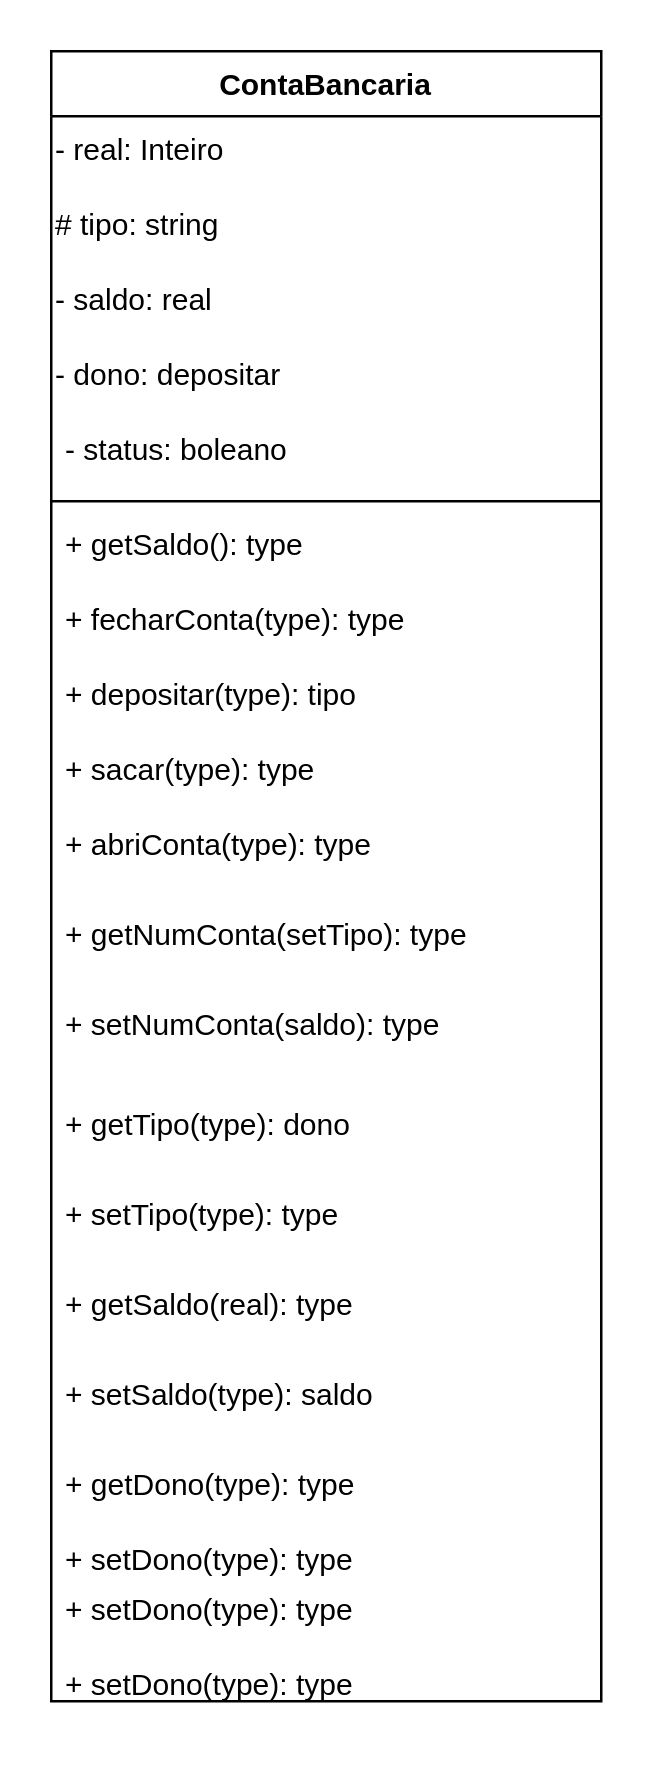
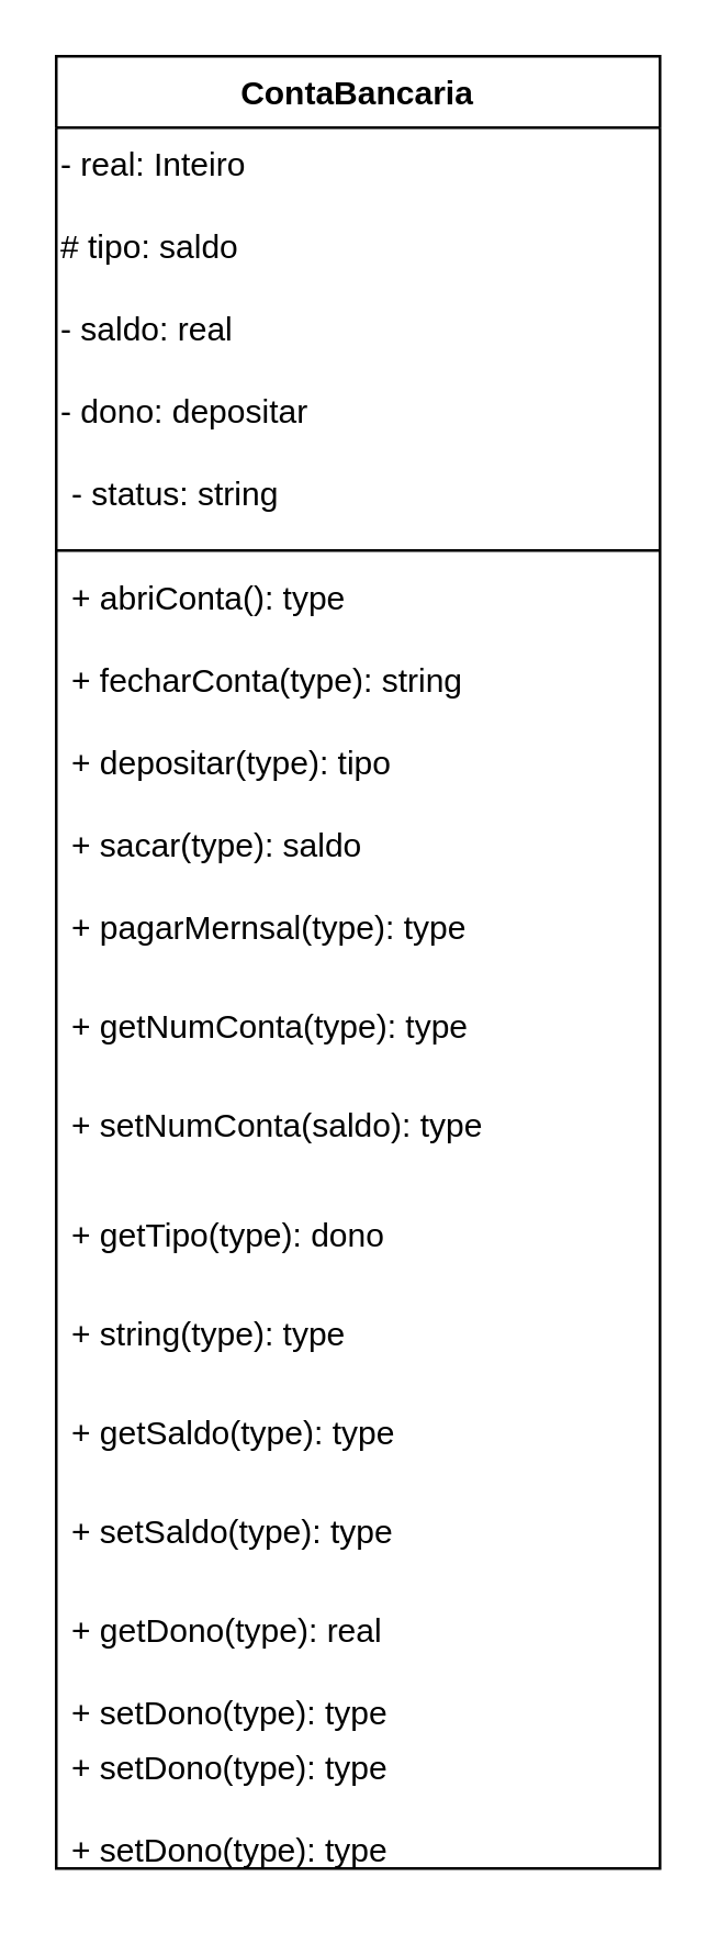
- <mxCell id="4" value="# tipo: string" style="text;html=1;" vertex="1" parent="2"><mxGeometry y="56" width="220" height="30" as="geometry" /></mxCell>
+ <mxCell id="4" value="# tipo: saldo" style="text;html=1;" vertex="1" parent="2"><mxGeometry y="56" width="220" height="30" as="geometry" /></mxCell>
- <mxCell id="7" value="- status: boleano&#10;" style="text;strokeColor=none;fillColor=none;align=left;verticalAlign=top;spacingLeft=4;spacingRight=4;overflow=hidden;rotatable=0;points=[[0,0.5],[1,0.5]];portConstraint=eastwest;" vertex="1" parent="2"><mxGeometry y="146" width="220" height="30" as="geometry" /></mxCell>
+ <mxCell id="7" value="- status: string&#10;" style="text;strokeColor=none;fillColor=none;align=left;verticalAlign=top;spacingLeft=4;spacingRight=4;overflow=hidden;rotatable=0;points=[[0,0.5],[1,0.5]];portConstraint=eastwest;" vertex="1" parent="2"><mxGeometry y="146" width="220" height="30" as="geometry" /></mxCell>
- <mxCell id="9" value="+ getSaldo(): type" style="text;strokeColor=none;fillColor=none;align=left;verticalAlign=top;spacingLeft=4;spacingRight=4;overflow=hidden;rotatable=0;points=[[0,0.5],[1,0.5]];portConstraint=eastwest;" vertex="1" parent="2"><mxGeometry y="184" width="220" height="30" as="geometry" /></mxCell>
+ <mxCell id="9" value="+ abriConta(): type" style="text;strokeColor=none;fillColor=none;align=left;verticalAlign=top;spacingLeft=4;spacingRight=4;overflow=hidden;rotatable=0;points=[[0,0.5],[1,0.5]];portConstraint=eastwest;" vertex="1" parent="2"><mxGeometry y="184" width="220" height="30" as="geometry" /></mxCell>
- <mxCell id="10" value="+ fecharConta(type): type" style="text;strokeColor=none;fillColor=none;align=left;verticalAlign=top;spacingLeft=4;spacingRight=4;overflow=hidden;rotatable=0;points=[[0,0.5],[1,0.5]];portConstraint=eastwest;" vertex="1" parent="2"><mxGeometry y="214" width="220" height="30" as="geometry" /></mxCell>
+ <mxCell id="10" value="+ fecharConta(type): string" style="text;strokeColor=none;fillColor=none;align=left;verticalAlign=top;spacingLeft=4;spacingRight=4;overflow=hidden;rotatable=0;points=[[0,0.5],[1,0.5]];portConstraint=eastwest;" vertex="1" parent="2"><mxGeometry y="214" width="220" height="30" as="geometry" /></mxCell>
- <mxCell id="12" value="+ sacar(type): type" style="text;strokeColor=none;fillColor=none;align=left;verticalAlign=top;spacingLeft=4;spacingRight=4;overflow=hidden;rotatable=0;points=[[0,0.5],[1,0.5]];portConstraint=eastwest;" vertex="1" parent="2"><mxGeometry y="274" width="220" height="30" as="geometry" /></mxCell>
+ <mxCell id="12" value="+ sacar(type): saldo" style="text;strokeColor=none;fillColor=none;align=left;verticalAlign=top;spacingLeft=4;spacingRight=4;overflow=hidden;rotatable=0;points=[[0,0.5],[1,0.5]];portConstraint=eastwest;" vertex="1" parent="2"><mxGeometry y="274" width="220" height="30" as="geometry" /></mxCell>
- <mxCell id="13" value="+ abriConta(type): type" style="text;strokeColor=none;fillColor=none;align=left;verticalAlign=top;spacingLeft=4;spacingRight=4;overflow=hidden;rotatable=0;points=[[0,0.5],[1,0.5]];portConstraint=eastwest;" vertex="1" parent="2"><mxGeometry y="304" width="220" height="36" as="geometry" /></mxCell>
+ <mxCell id="13" value="+ pagarMernsal(type): type" style="text;strokeColor=none;fillColor=none;align=left;verticalAlign=top;spacingLeft=4;spacingRight=4;overflow=hidden;rotatable=0;points=[[0,0.5],[1,0.5]];portConstraint=eastwest;" vertex="1" parent="2"><mxGeometry y="304" width="220" height="36" as="geometry" /></mxCell>
- <mxCell id="14" value="+ getNumConta(setTipo): type" style="text;strokeColor=none;fillColor=none;align=left;verticalAlign=top;spacingLeft=4;spacingRight=4;overflow=hidden;rotatable=0;points=[[0,0.5],[1,0.5]];portConstraint=eastwest;" vertex="1" parent="2"><mxGeometry y="340" width="220" height="36" as="geometry" /></mxCell>
+ <mxCell id="14" value="+ getNumConta(type): type" style="text;strokeColor=none;fillColor=none;align=left;verticalAlign=top;spacingLeft=4;spacingRight=4;overflow=hidden;rotatable=0;points=[[0,0.5],[1,0.5]];portConstraint=eastwest;" vertex="1" parent="2"><mxGeometry y="340" width="220" height="36" as="geometry" /></mxCell>
- <mxCell id="17" value="+ setTipo(type): type" style="text;strokeColor=none;fillColor=none;align=left;verticalAlign=top;spacingLeft=4;spacingRight=4;overflow=hidden;rotatable=0;points=[[0,0.5],[1,0.5]];portConstraint=eastwest;" vertex="1" parent="2"><mxGeometry y="452" width="220" height="36" as="geometry" /></mxCell>
+ <mxCell id="17" value="+ string(type): type" style="text;strokeColor=none;fillColor=none;align=left;verticalAlign=top;spacingLeft=4;spacingRight=4;overflow=hidden;rotatable=0;points=[[0,0.5],[1,0.5]];portConstraint=eastwest;" vertex="1" parent="2"><mxGeometry y="452" width="220" height="36" as="geometry" /></mxCell>
- <mxCell id="18" value="+ getSaldo(real): type" style="text;strokeColor=none;fillColor=none;align=left;verticalAlign=top;spacingLeft=4;spacingRight=4;overflow=hidden;rotatable=0;points=[[0,0.5],[1,0.5]];portConstraint=eastwest;" vertex="1" parent="2"><mxGeometry y="488" width="220" height="36" as="geometry" /></mxCell>
+ <mxCell id="18" value="+ getSaldo(type): type" style="text;strokeColor=none;fillColor=none;align=left;verticalAlign=top;spacingLeft=4;spacingRight=4;overflow=hidden;rotatable=0;points=[[0,0.5],[1,0.5]];portConstraint=eastwest;" vertex="1" parent="2"><mxGeometry y="488" width="220" height="36" as="geometry" /></mxCell>
- <mxCell id="19" value="+ setSaldo(type): saldo" style="text;strokeColor=none;fillColor=none;align=left;verticalAlign=top;spacingLeft=4;spacingRight=4;overflow=hidden;rotatable=0;points=[[0,0.5],[1,0.5]];portConstraint=eastwest;" vertex="1" parent="2"><mxGeometry y="524" width="220" height="36" as="geometry" /></mxCell>
+ <mxCell id="19" value="+ setSaldo(type): type" style="text;strokeColor=none;fillColor=none;align=left;verticalAlign=top;spacingLeft=4;spacingRight=4;overflow=hidden;rotatable=0;points=[[0,0.5],[1,0.5]];portConstraint=eastwest;" vertex="1" parent="2"><mxGeometry y="524" width="220" height="36" as="geometry" /></mxCell>
- <mxCell id="20" value="+ getDono(type): type" style="text;strokeColor=none;fillColor=none;align=left;verticalAlign=top;spacingLeft=4;spacingRight=4;overflow=hidden;rotatable=0;points=[[0,0.5],[1,0.5]];portConstraint=eastwest;" vertex="1" parent="2"><mxGeometry y="560" width="220" height="30" as="geometry" /></mxCell>
+ <mxCell id="20" value="+ getDono(type): real" style="text;strokeColor=none;fillColor=none;align=left;verticalAlign=top;spacingLeft=4;spacingRight=4;overflow=hidden;rotatable=0;points=[[0,0.5],[1,0.5]];portConstraint=eastwest;" vertex="1" parent="2"><mxGeometry y="560" width="220" height="30" as="geometry" /></mxCell>
